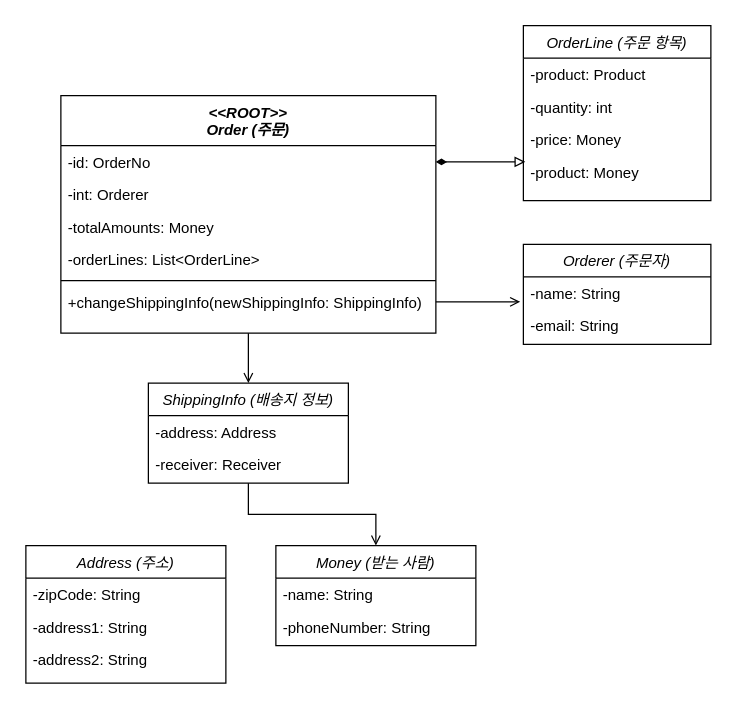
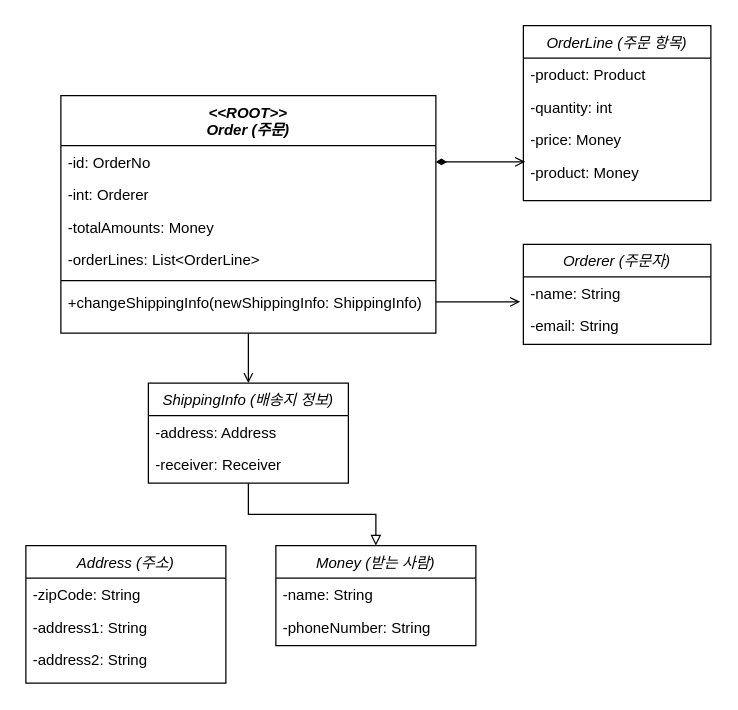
- <mxCell id="30" style="edgeStyle=orthogonalEdgeStyle;rounded=0;orthogonalLoop=1;jettySize=auto;html=1;exitX=1;exitY=0.5;exitDx=0;exitDy=0;entryX=0.01;entryY=0.192;entryDx=0;entryDy=0;entryPerimeter=0;endArrow=block;endFill=0;startArrow=diamondThin;startFill=1;" edge="1" parent="1" source="4" target="14"><mxGeometry relative="1" as="geometry" /></mxCell>
+ <mxCell id="30" style="edgeStyle=orthogonalEdgeStyle;rounded=0;orthogonalLoop=1;jettySize=auto;html=1;exitX=1;exitY=0.5;exitDx=0;exitDy=0;entryX=0.01;entryY=0.192;entryDx=0;entryDy=0;entryPerimeter=0;endArrow=open;endFill=0;startArrow=diamondThin;startFill=1;" edge="1" parent="1" source="4" target="14"><mxGeometry relative="1" as="geometry" /></mxCell>
- <mxCell id="18" style="edgeStyle=orthogonalEdgeStyle;rounded=0;orthogonalLoop=1;jettySize=auto;html=1;entryX=0.5;entryY=0;entryDx=0;entryDy=0;endArrow=open;endFill=0;" edge="1" parent="1" source="19" target="26"><mxGeometry relative="1" as="geometry" /></mxCell>
+ <mxCell id="18" style="edgeStyle=orthogonalEdgeStyle;rounded=0;orthogonalLoop=1;jettySize=auto;html=1;entryX=0.5;entryY=0;entryDx=0;entryDy=0;endArrow=block;endFill=0;" edge="1" parent="1" source="19" target="26"><mxGeometry relative="1" as="geometry" /></mxCell>
